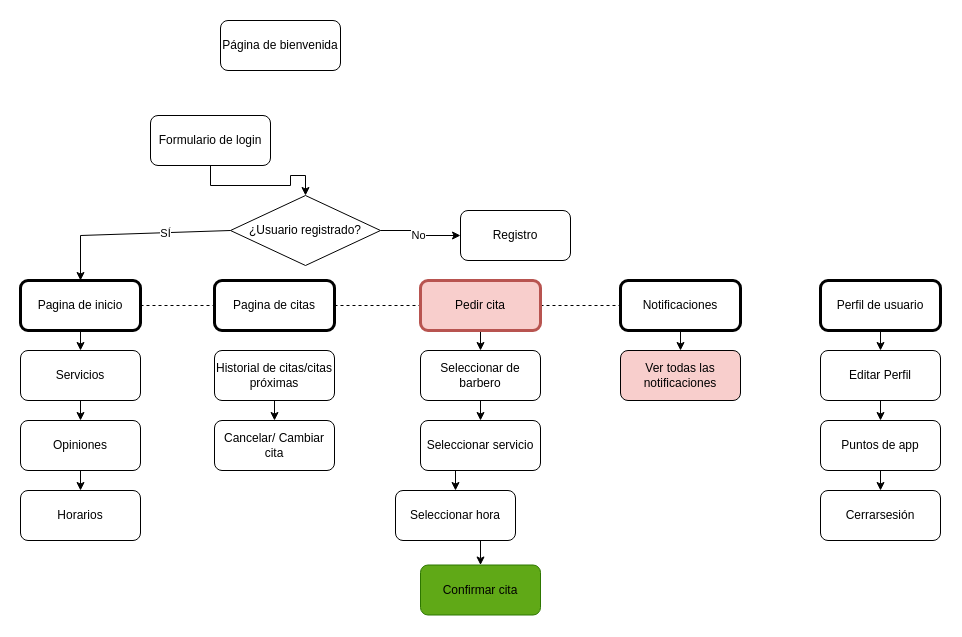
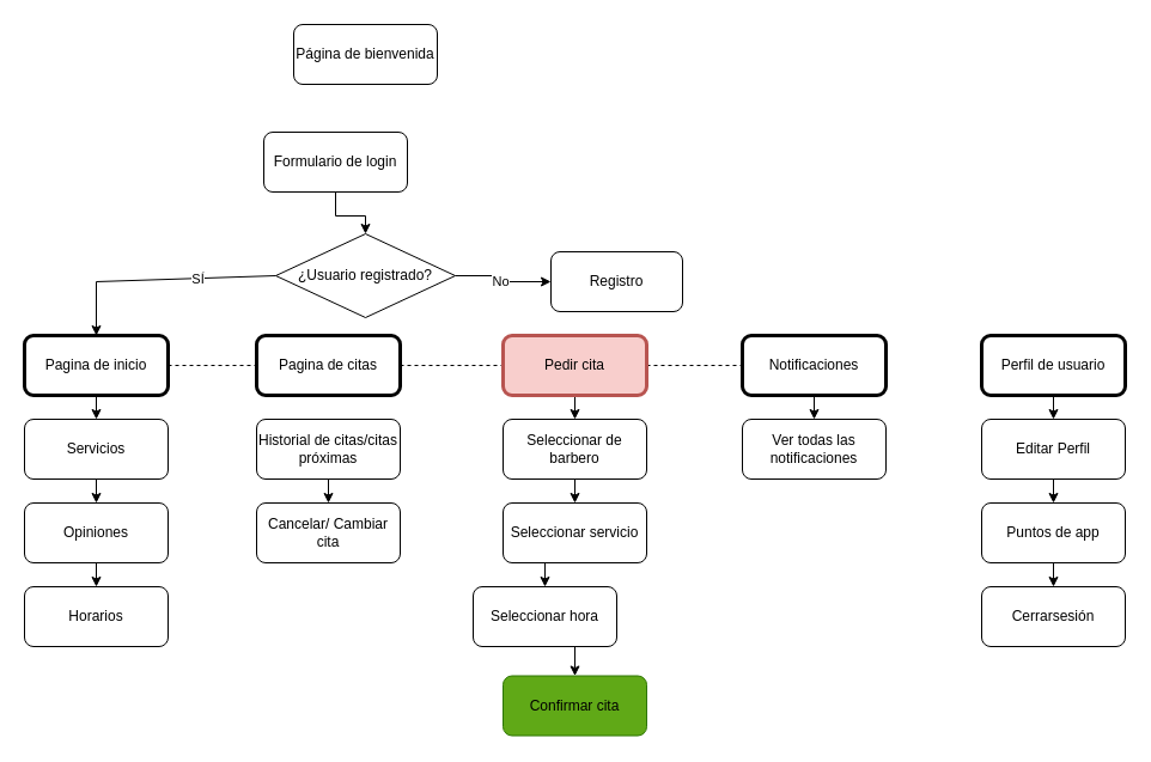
- <mxCell id="2" value="Página de bienvenida" style="rounded=1;whiteSpace=wrap;html=1;" parent="1" vertex="1"><mxGeometry x="220" y="20" width="120" height="50" as="geometry" /></mxCell>
+ <mxCell id="2" value="Página de bienvenida" style="rounded=1;whiteSpace=wrap;html=1;" parent="1" vertex="1"><mxGeometry x="245" y="20" width="120" height="50" as="geometry" /></mxCell>
- <mxCell id="4" value="Formulario de login" style="rounded=1;whiteSpace=wrap;html=1;" parent="1" vertex="1"><mxGeometry x="150" y="115" width="120" height="50" as="geometry" /></mxCell>
+ <mxCell id="4" value="Formulario de login" style="rounded=1;whiteSpace=wrap;html=1;" parent="1" vertex="1"><mxGeometry x="220" y="110" width="120" height="50" as="geometry" /></mxCell>
- <mxCell id="36" value="Ver todas las notificaciones" style="rounded=1;whiteSpace=wrap;html=1;fillColor=#f8cecc;" parent="1" vertex="1"><mxGeometry x="620" y="350" width="120" height="50" as="geometry" /></mxCell>
+ <mxCell id="36" value="Ver todas las notificaciones" style="rounded=1;whiteSpace=wrap;html=1;" parent="1" vertex="1"><mxGeometry x="620" y="350" width="120" height="50" as="geometry" /></mxCell>
